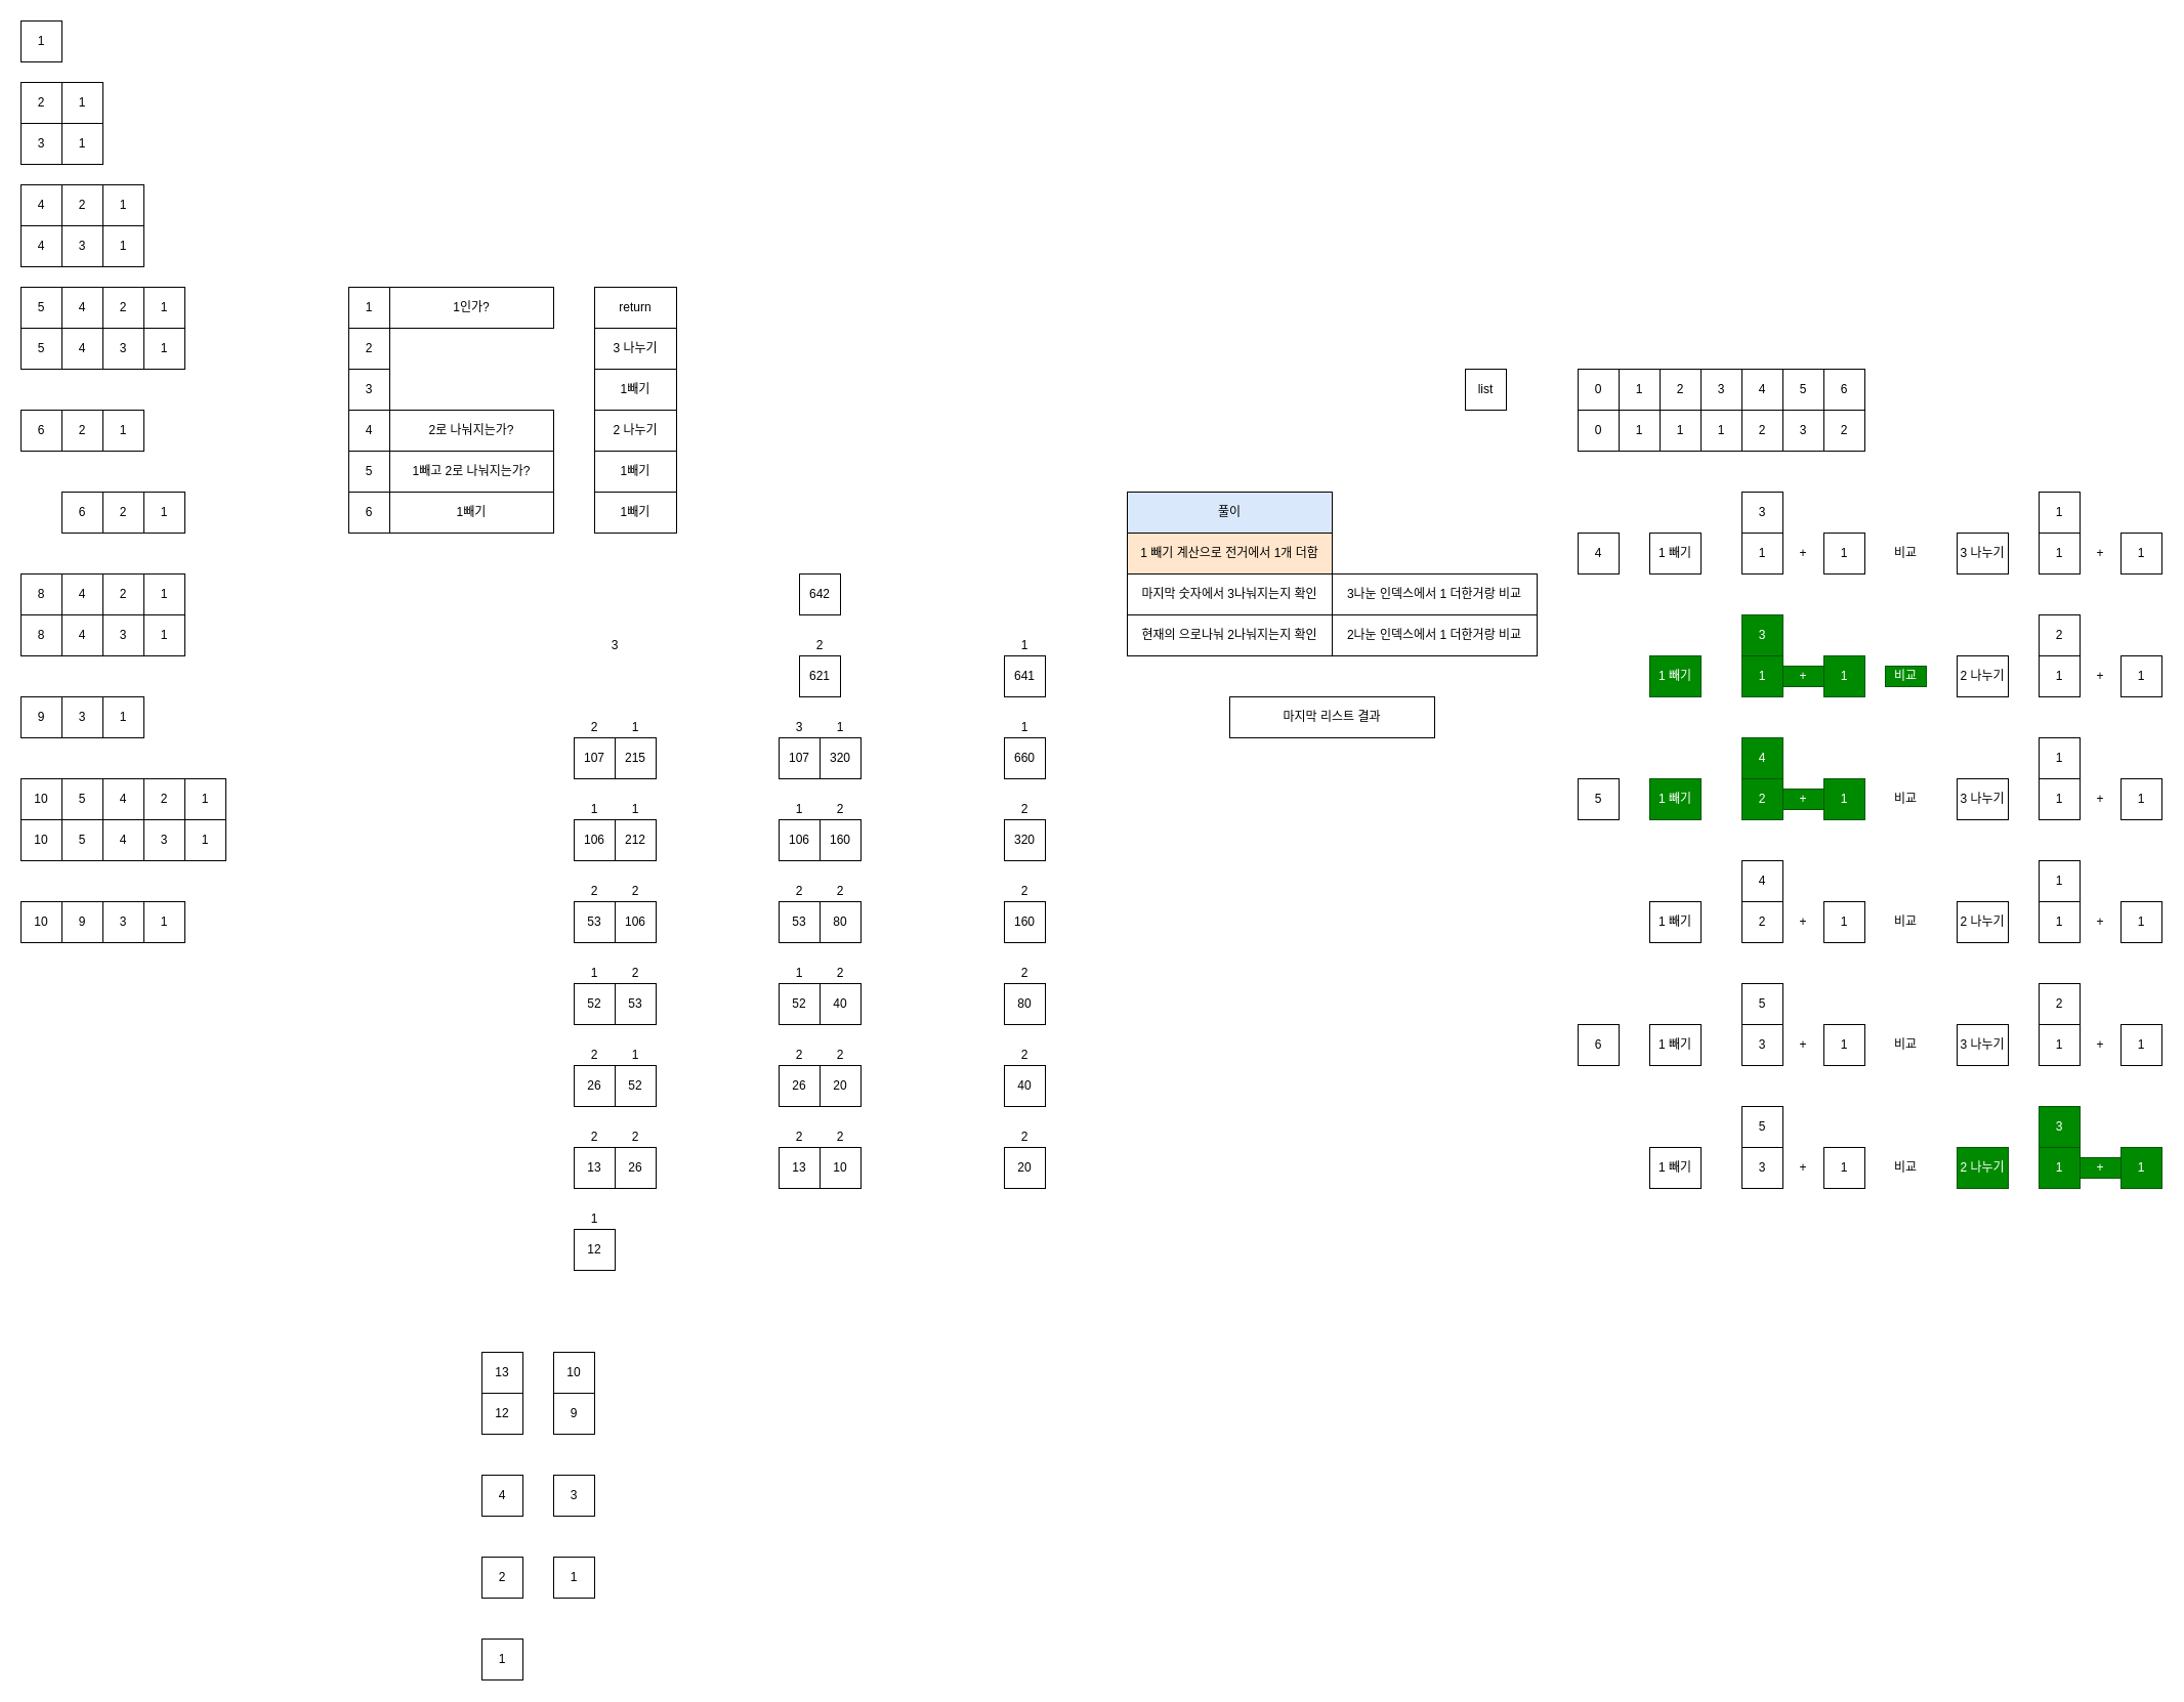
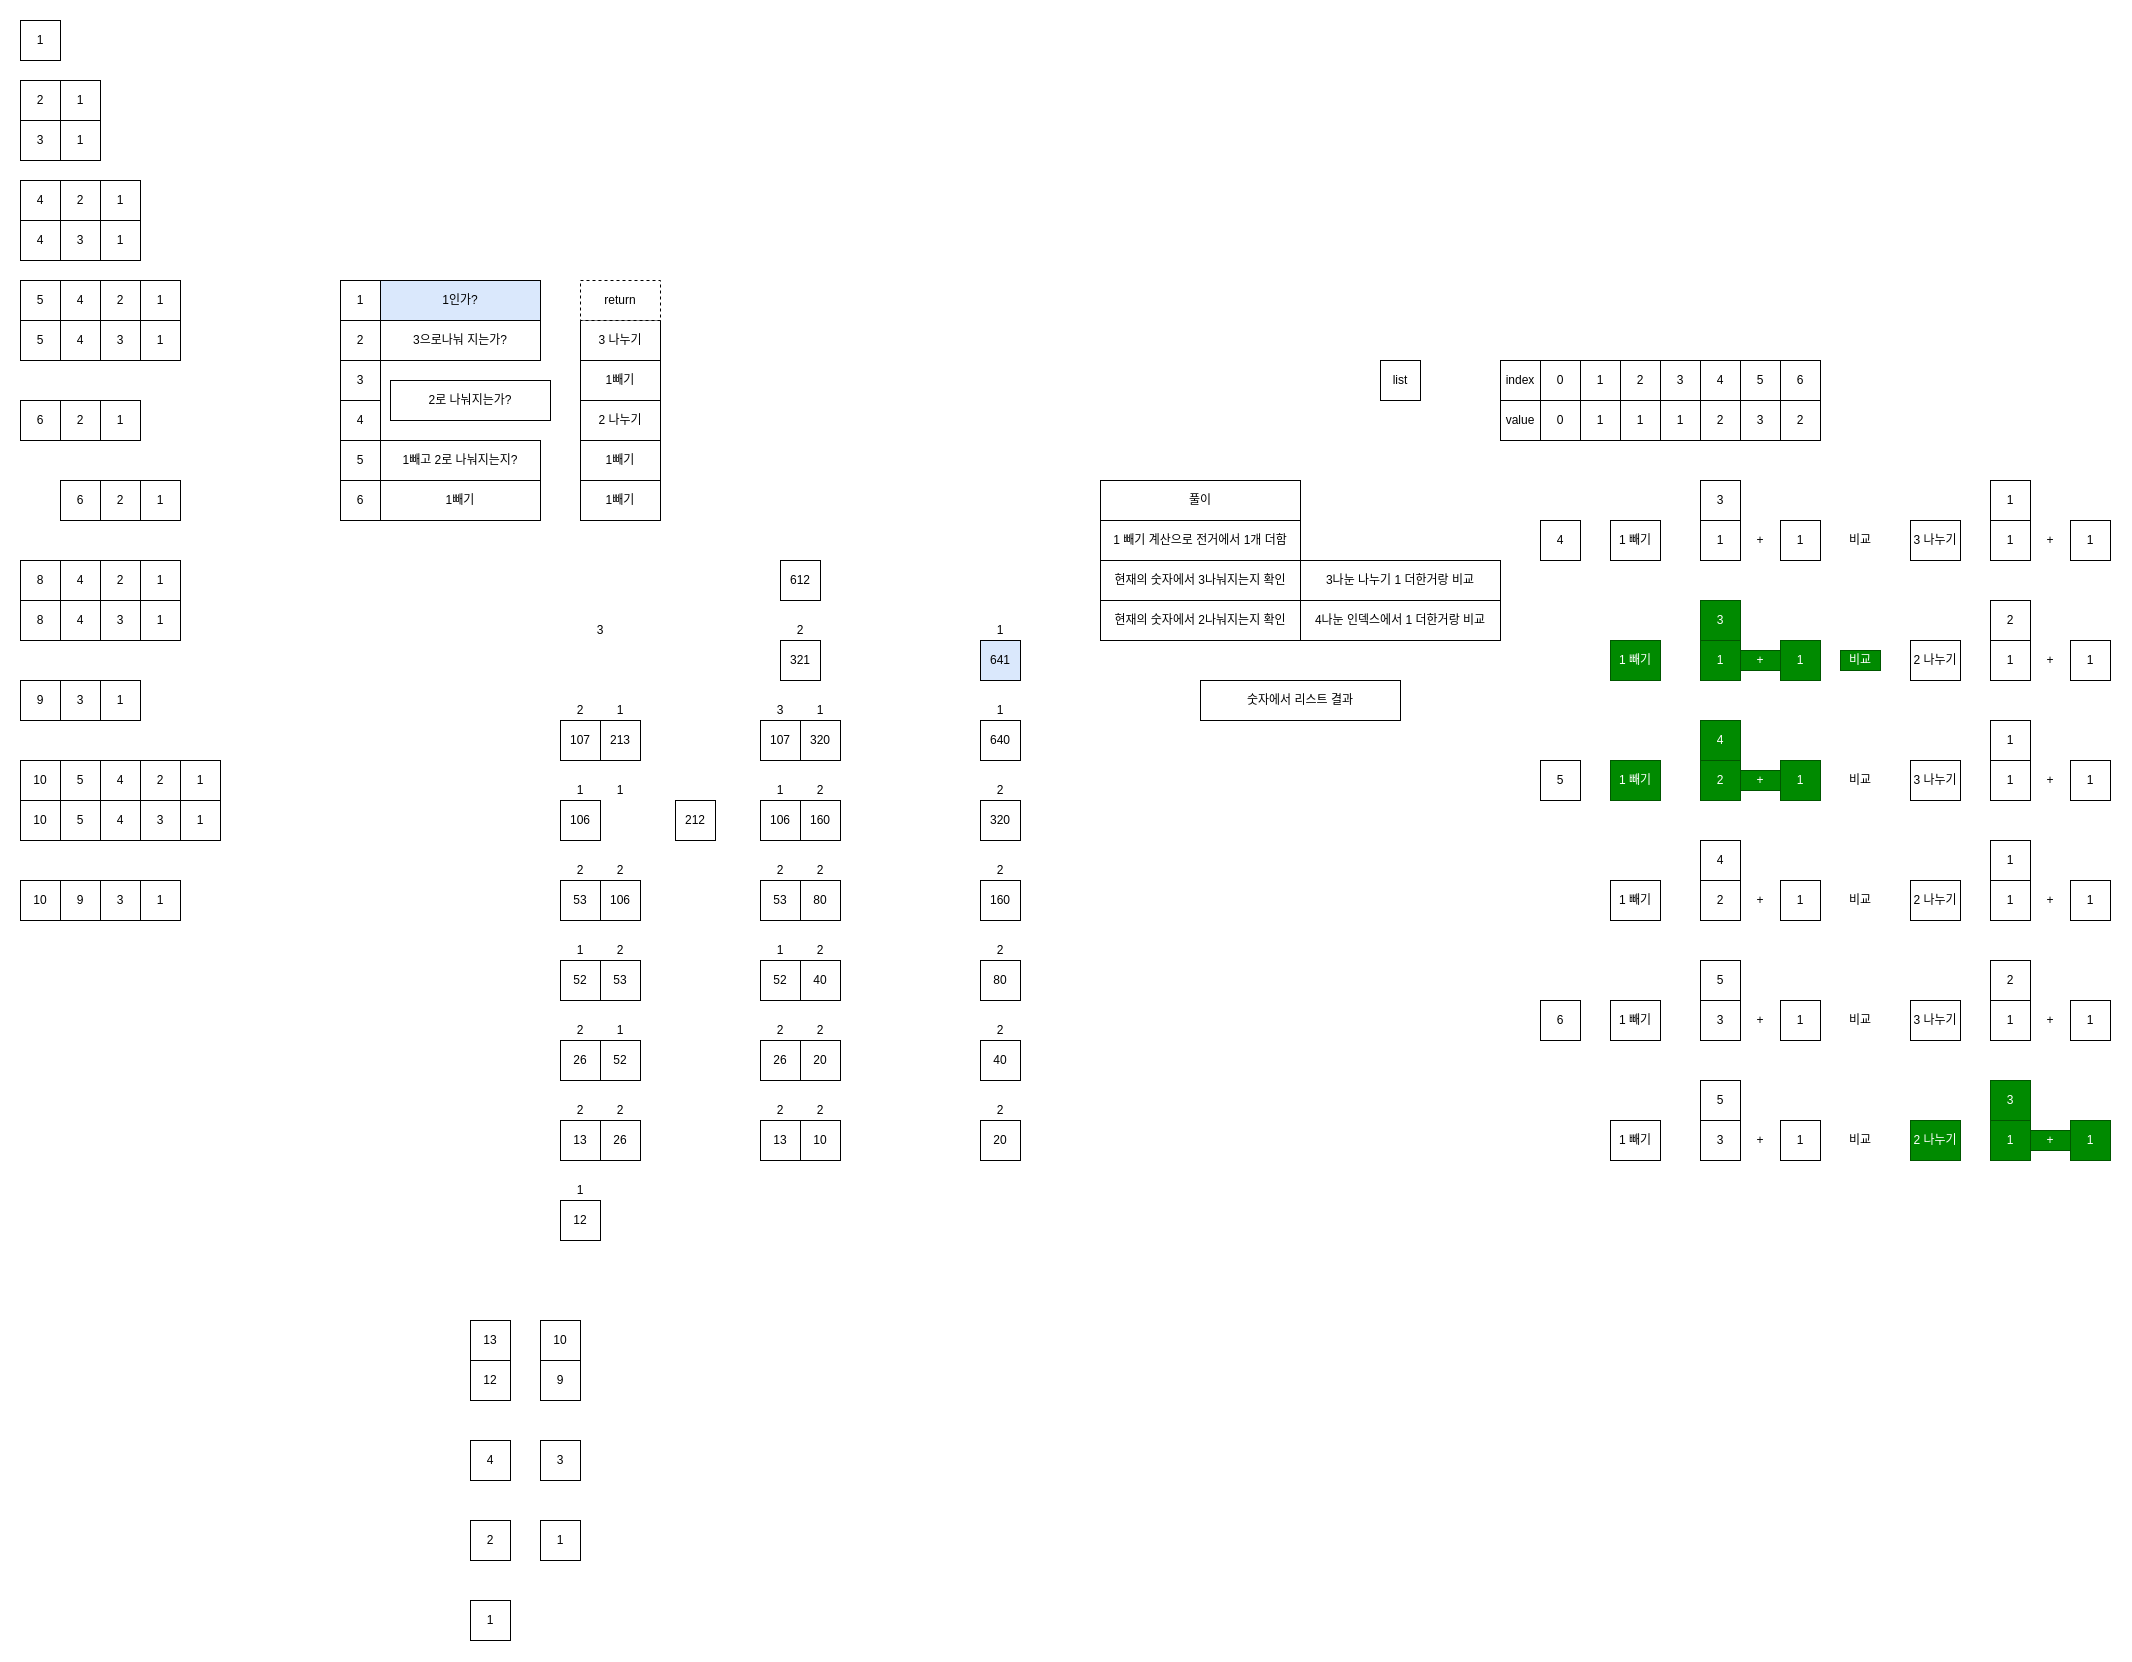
- <mxCell id="59" value="1인가?" style="rounded=0;whiteSpace=wrap;html=1;container=0;" vertex="1" parent="1"><mxGeometry x="380" y="280" width="160" height="40" as="geometry" /></mxCell>
+ <mxCell id="59" value="1인가?" style="rounded=0;whiteSpace=wrap;html=1;container=0;fillColor=#dae8fc;" vertex="1" parent="1"><mxGeometry x="380" y="280" width="160" height="40" as="geometry" /></mxCell>
- <mxCell id="60" value="return" style="rounded=0;whiteSpace=wrap;html=1;container=0;" vertex="1" parent="1"><mxGeometry x="580" y="280" width="80" height="40" as="geometry" /></mxCell>
+ <mxCell id="60" value="return" style="rounded=0;whiteSpace=wrap;html=1;container=0;dashed=1;" vertex="1" parent="1"><mxGeometry x="580" y="280" width="80" height="40" as="geometry" /></mxCell>
+ <mxCell id="52" value="3으로나눠 지는가?" style="rounded=0;whiteSpace=wrap;html=1;container=0;" vertex="1" parent="1"><mxGeometry x="380" y="320" width="160" height="40" as="geometry" /></mxCell>
- <mxCell id="147" value="list" style="whiteSpace=wrap;html=1;aspect=fixed;" vertex="1" parent="1"><mxGeometry x="1430" y="360" width="40" height="40" as="geometry" /></mxCell>
+ <mxCell id="147" value="list" style="whiteSpace=wrap;html=1;aspect=fixed;" vertex="1" parent="1"><mxGeometry x="1380" y="360" width="40" height="40" as="geometry" /></mxCell>
+ <mxCell id="152" value="index" style="whiteSpace=wrap;html=1;aspect=fixed;" vertex="1" parent="1"><mxGeometry x="1500" y="360" width="40" height="40" as="geometry" /></mxCell>
- <mxCell id="53" value="2로 나눠지는가?" style="rounded=0;whiteSpace=wrap;html=1;container=0;" vertex="1" parent="1"><mxGeometry x="380" y="400" width="160" height="40" as="geometry" /></mxCell>
+ <mxCell id="53" value="2로 나눠지는가?" style="rounded=0;whiteSpace=wrap;html=1;container=0;" vertex="1" parent="1"><mxGeometry x="390" y="380" width="160" height="40" as="geometry" /></mxCell>
+ <mxCell id="146" value="value" style="whiteSpace=wrap;html=1;aspect=fixed;" vertex="1" parent="1"><mxGeometry x="1500" y="400" width="40" height="40" as="geometry" /></mxCell>
- <mxCell id="54" value="1빼고 2로 나눠지는가?" style="rounded=0;whiteSpace=wrap;html=1;container=0;" vertex="1" parent="1"><mxGeometry x="380" y="440" width="160" height="40" as="geometry" /></mxCell>
+ <mxCell id="54" value="1빼고 2로 나눠지는지?" style="rounded=0;whiteSpace=wrap;html=1;container=0;" vertex="1" parent="1"><mxGeometry x="380" y="440" width="160" height="40" as="geometry" /></mxCell>
- <mxCell id="232" value="풀이" style="rounded=0;whiteSpace=wrap;html=1;fillColor=#dae8fc;" vertex="1" parent="1"><mxGeometry x="1100" y="480" width="200" height="40" as="geometry" /></mxCell>
+ <mxCell id="232" value="풀이" style="rounded=0;whiteSpace=wrap;html=1;" vertex="1" parent="1"><mxGeometry x="1100" y="480" width="200" height="40" as="geometry" /></mxCell>
- <mxCell id="233" value="1 빼기 계산으로 전거에서 1개 더함" style="rounded=0;whiteSpace=wrap;html=1;fillColor=#ffe6cc;" vertex="1" parent="1"><mxGeometry x="1100" y="520" width="200" height="40" as="geometry" /></mxCell>
+ <mxCell id="233" value="1 빼기 계산으로 전거에서 1개 더함" style="rounded=0;whiteSpace=wrap;html=1;" vertex="1" parent="1"><mxGeometry x="1100" y="520" width="200" height="40" as="geometry" /></mxCell>
- <mxCell id="69" value="642" style="whiteSpace=wrap;html=1;aspect=fixed;" vertex="1" parent="1"><mxGeometry x="780" y="560" width="40" height="40" as="geometry" /></mxCell>
+ <mxCell id="69" value="612" style="whiteSpace=wrap;html=1;aspect=fixed;" vertex="1" parent="1"><mxGeometry x="780" y="560" width="40" height="40" as="geometry" /></mxCell>
- <mxCell id="235" value="마지막 숫자에서 3나눠지는지 확인" style="rounded=0;whiteSpace=wrap;html=1;" vertex="1" parent="1"><mxGeometry x="1100" y="560" width="200" height="40" as="geometry" /></mxCell>
+ <mxCell id="235" value="현재의 숫자에서 3나눠지는지 확인" style="rounded=0;whiteSpace=wrap;html=1;" vertex="1" parent="1"><mxGeometry x="1100" y="560" width="200" height="40" as="geometry" /></mxCell>
- <mxCell id="236" value="3나눈 인덱스에서 1 더한거랑 비교" style="rounded=0;whiteSpace=wrap;html=1;" vertex="1" parent="1"><mxGeometry x="1300" y="560" width="200" height="40" as="geometry" /></mxCell>
+ <mxCell id="236" value="3나눈 나누기 1 더한거랑 비교" style="rounded=0;whiteSpace=wrap;html=1;" vertex="1" parent="1"><mxGeometry x="1300" y="560" width="200" height="40" as="geometry" /></mxCell>
- <mxCell id="237" value="현재의 으로나눠 2나눠지는지 확인" style="rounded=0;whiteSpace=wrap;html=1;" vertex="1" parent="1"><mxGeometry x="1100" y="600" width="200" height="40" as="geometry" /></mxCell>
+ <mxCell id="237" value="현재의 숫자에서 2나눠지는지 확인" style="rounded=0;whiteSpace=wrap;html=1;" vertex="1" parent="1"><mxGeometry x="1100" y="600" width="200" height="40" as="geometry" /></mxCell>
- <mxCell id="238" value="2나눈 인덱스에서 1 더한거랑 비교" style="rounded=0;whiteSpace=wrap;html=1;" vertex="1" parent="1"><mxGeometry x="1300" y="600" width="200" height="40" as="geometry" /></mxCell>
+ <mxCell id="238" value="4나눈 인덱스에서 1 더한거랑 비교" style="rounded=0;whiteSpace=wrap;html=1;" vertex="1" parent="1"><mxGeometry x="1300" y="600" width="200" height="40" as="geometry" /></mxCell>
- <mxCell id="70" value="621" style="whiteSpace=wrap;html=1;aspect=fixed;" vertex="1" parent="1"><mxGeometry x="780" y="640" width="40" height="40" as="geometry" /></mxCell>
+ <mxCell id="70" value="321" style="whiteSpace=wrap;html=1;aspect=fixed;" vertex="1" parent="1"><mxGeometry x="780" y="640" width="40" height="40" as="geometry" /></mxCell>
- <mxCell id="71" value="641" style="whiteSpace=wrap;html=1;aspect=fixed;" vertex="1" parent="1"><mxGeometry x="980" y="640" width="40" height="40" as="geometry" /></mxCell>
+ <mxCell id="71" value="641" style="whiteSpace=wrap;html=1;aspect=fixed;fillColor=#dae8fc;" vertex="1" parent="1"><mxGeometry x="980" y="640" width="40" height="40" as="geometry" /></mxCell>
- <mxCell id="239" value="마지막 리스트 결과" style="rounded=0;whiteSpace=wrap;html=1;" vertex="1" parent="1"><mxGeometry x="1200" y="680" width="200" height="40" as="geometry" /></mxCell>
+ <mxCell id="239" value="숫자에서 리스트 결과" style="rounded=0;whiteSpace=wrap;html=1;" vertex="1" parent="1"><mxGeometry x="1200" y="680" width="200" height="40" as="geometry" /></mxCell>
- <mxCell id="76" value="215" style="whiteSpace=wrap;html=1;aspect=fixed;" vertex="1" parent="1"><mxGeometry x="600" y="720" width="40" height="40" as="geometry" /></mxCell>
+ <mxCell id="76" value="213" style="whiteSpace=wrap;html=1;aspect=fixed;" vertex="1" parent="1"><mxGeometry x="600" y="720" width="40" height="40" as="geometry" /></mxCell>
- <mxCell id="83" value="660" style="whiteSpace=wrap;html=1;aspect=fixed;" vertex="1" parent="1"><mxGeometry x="980" y="720" width="40" height="40" as="geometry" /></mxCell>
+ <mxCell id="83" value="640" style="whiteSpace=wrap;html=1;aspect=fixed;" vertex="1" parent="1"><mxGeometry x="980" y="720" width="40" height="40" as="geometry" /></mxCell>
- <mxCell id="87" value="212" style="whiteSpace=wrap;html=1;aspect=fixed;" vertex="1" parent="1"><mxGeometry x="600" y="800" width="40" height="40" as="geometry" /></mxCell>
+ <mxCell id="87" value="212" style="whiteSpace=wrap;html=1;aspect=fixed;" vertex="1" parent="1"><mxGeometry x="675" y="800" width="40" height="40" as="geometry" /></mxCell>
